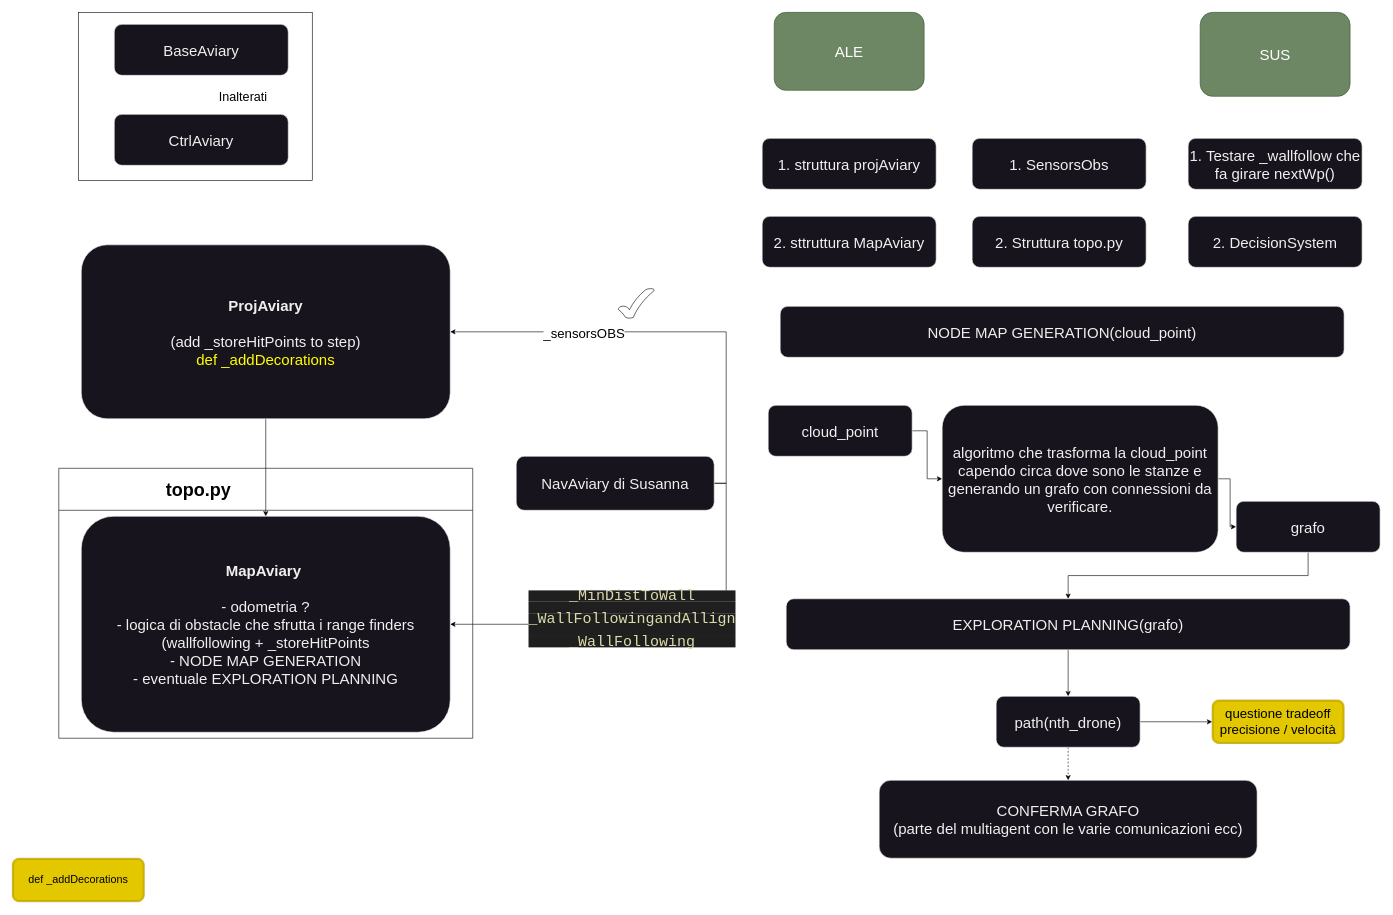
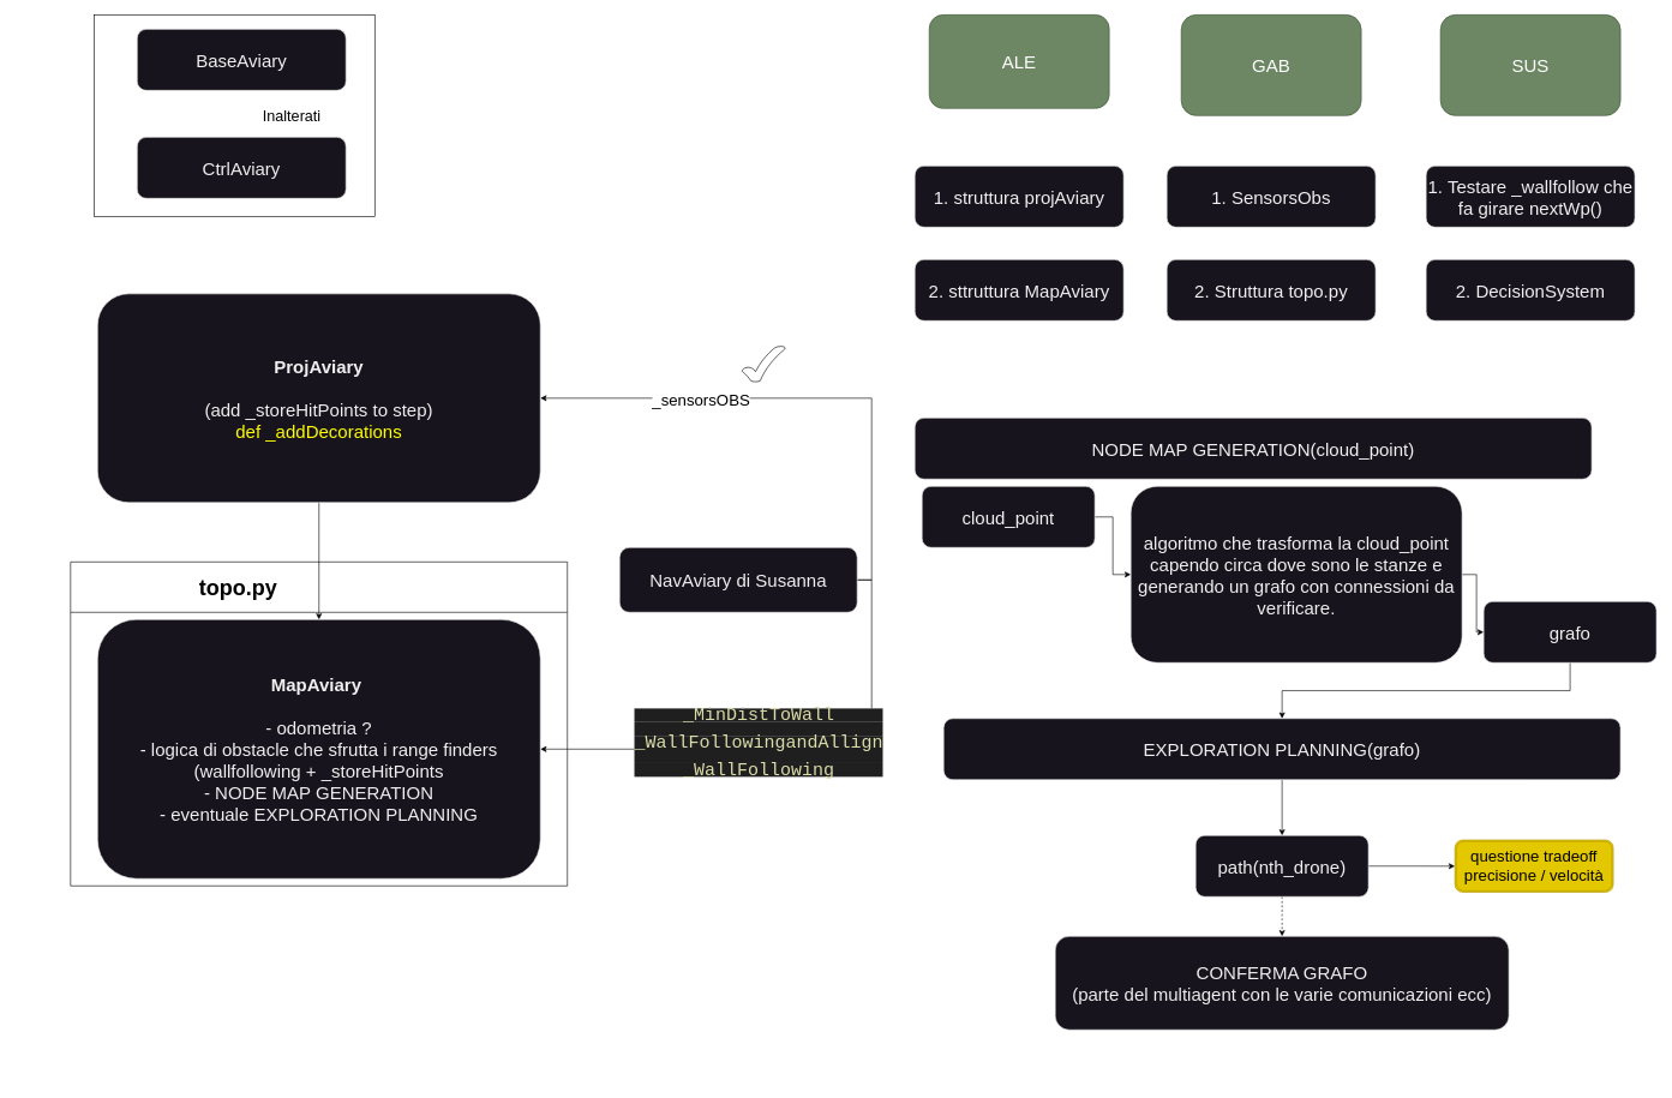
+ <mxCell id="5" value="&lt;font style=&quot;font-size: 25px;&quot;&gt;GAB&lt;br&gt;&lt;/font&gt;" style="rounded=1;whiteSpace=wrap;html=1;fillColor=#6d8764;fontColor=#ffffff;strokeColor=#3A5431;" parent="1" vertex="1"><mxGeometry x="1640" y="20" width="250" height="140" as="geometry" /></mxCell>
- <mxCell id="14" value="NODE MAP GENERATION(cloud_point)" style="rounded=1;whiteSpace=wrap;html=1;strokeColor=rgb(240, 240, 240);fontFamily=Helvetica;fontSize=25;fontColor=rgb(240, 240, 240);fillColor=rgb(24, 20, 29);" parent="1" vertex="1"><mxGeometry x="1300" y="510" width="940" height="85" as="geometry" /></mxCell>
+ <mxCell id="14" value="NODE MAP GENERATION(cloud_point)" style="rounded=1;whiteSpace=wrap;html=1;strokeColor=rgb(240, 240, 240);fontFamily=Helvetica;fontSize=25;fontColor=rgb(240, 240, 240);fillColor=rgb(24, 20, 29);" parent="1" vertex="1"><mxGeometry x="1270" y="580" width="940" height="85" as="geometry" /></mxCell>
- <mxCell id="6" value="def _addDecorations" style="shape=ext;double=1;rounded=1;whiteSpace=wrap;html=1;fontSize=18;fillColor=#e3c800;fontColor=#000000;strokeColor=#B09500;" parent="1" vertex="1"><mxGeometry x="20" y="1430" width="220" height="72.5" as="geometry" /></mxCell>
